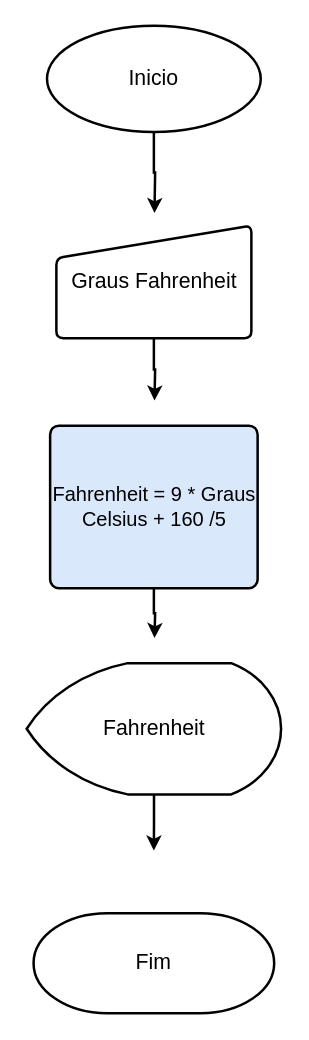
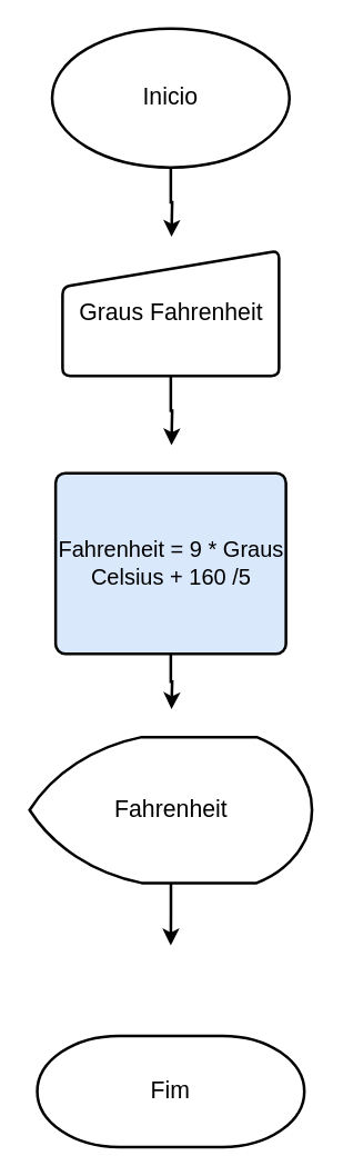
- <mxCell id="3" value="&lt;font style=&quot;font-size: 17px&quot;&gt;Inicio&lt;/font&gt;" style="strokeWidth=2;html=1;shape=mxgraph.flowchart.start_1;whiteSpace=wrap;" parent="1" vertex="1"><mxGeometry x="37" y="20" width="171" height="85" as="geometry" /></mxCell>
+ <mxCell id="3" value="&lt;font style=&quot;font-size: 17px&quot;&gt;Inicio&lt;/font&gt;" style="strokeWidth=2;html=1;shape=mxgraph.flowchart.start_1;whiteSpace=wrap;" parent="1" vertex="1"><mxGeometry x="37" y="20" width="171" height="100" as="geometry" /></mxCell>
- <mxCell id="10" value="&lt;font style=&quot;font-size: 17px&quot;&gt;Fim&lt;/font&gt;" style="strokeWidth=2;html=1;shape=mxgraph.flowchart.terminator;whiteSpace=wrap;" parent="1" vertex="1"><mxGeometry x="26.25" y="730" width="192.5" height="80" as="geometry" /></mxCell>
+ <mxCell id="10" value="&lt;font style=&quot;font-size: 17px&quot;&gt;Fim&lt;/font&gt;" style="strokeWidth=2;html=1;shape=mxgraph.flowchart.terminator;whiteSpace=wrap;" parent="1" vertex="1"><mxGeometry x="26.25" y="745" width="192.5" height="80" as="geometry" /></mxCell>
